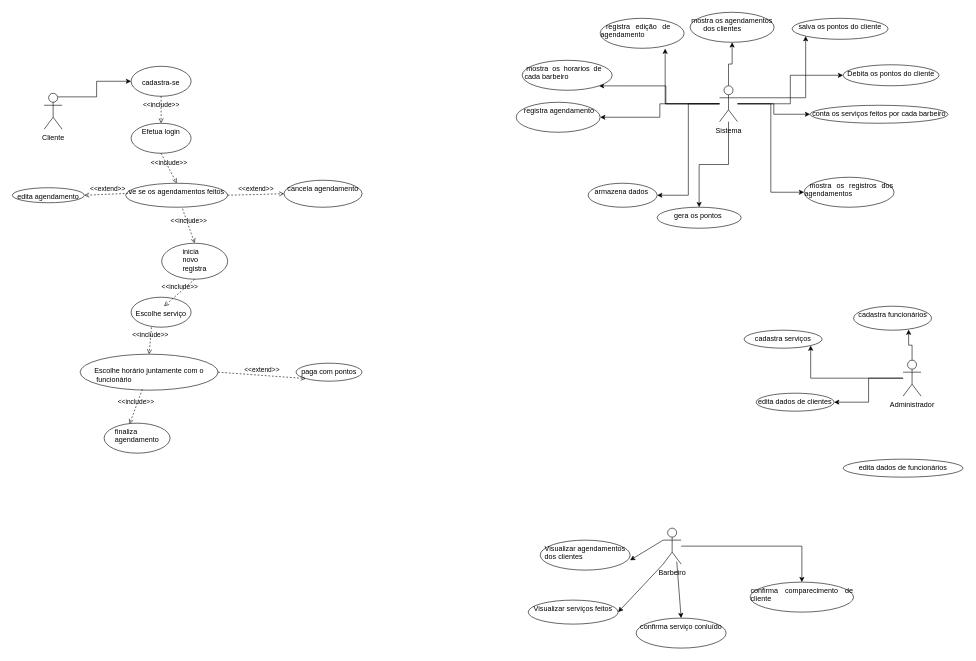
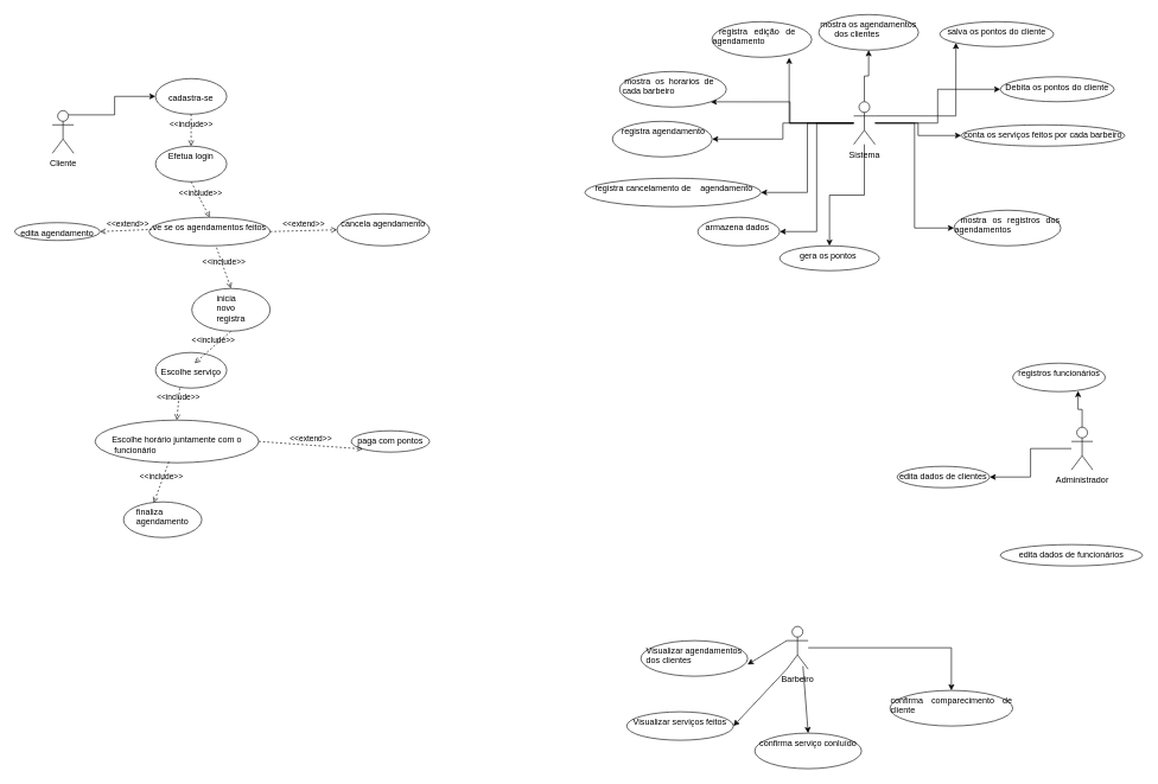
+ <mxCell id="17" style="edgeStyle=orthogonalEdgeStyle;rounded=0;orthogonalLoop=1;jettySize=auto;html=1;entryX=1;entryY=0.5;entryDx=0;entryDy=0;" parent="1" source="19" target="41" edge="1"><mxGeometry relative="1" as="geometry" /></mxCell>
+ <mxCell id="41" value="&lt;div style=&quot;text-align: justify;&quot;&gt;&amp;nbsp;registra cancelamento de&amp;nbsp; &amp;nbsp; agendamento&lt;/div&gt;" style="ellipse;whiteSpace=wrap;html=1;verticalAlign=top;" parent="1" vertex="1"><mxGeometry x="821.25" y="250" width="247.5" height="40" as="geometry" /></mxCell>
- <mxCell id="25" value="&lt;div style=&quot;text-align: justify;&quot;&gt;cadastra funcionários&lt;/div&gt;" style="ellipse;whiteSpace=wrap;html=1;verticalAlign=top;" parent="1" vertex="1"><mxGeometry x="1422.5" y="510" width="130" height="40" as="geometry" /></mxCell>
+ <mxCell id="25" value="&lt;div style=&quot;text-align: justify;&quot;&gt;registros funcionários&lt;/div&gt;" style="ellipse;whiteSpace=wrap;html=1;verticalAlign=top;" parent="1" vertex="1"><mxGeometry x="1422.5" y="510" width="130" height="40" as="geometry" /></mxCell>
- <mxCell id="26" value="&lt;div style=&quot;text-align: justify;&quot;&gt;cadastra serviços&lt;/div&gt;" style="ellipse;whiteSpace=wrap;html=1;verticalAlign=top;" parent="1" vertex="1"><mxGeometry x="1240" y="550" width="130" height="30" as="geometry" /></mxCell>
- <mxCell id="23" style="edgeStyle=orthogonalEdgeStyle;rounded=0;orthogonalLoop=1;jettySize=auto;html=1;entryX=1;entryY=1;entryDx=0;entryDy=0;" parent="1" source="24" target="26" edge="1"><mxGeometry relative="1" as="geometry" /></mxCell>
